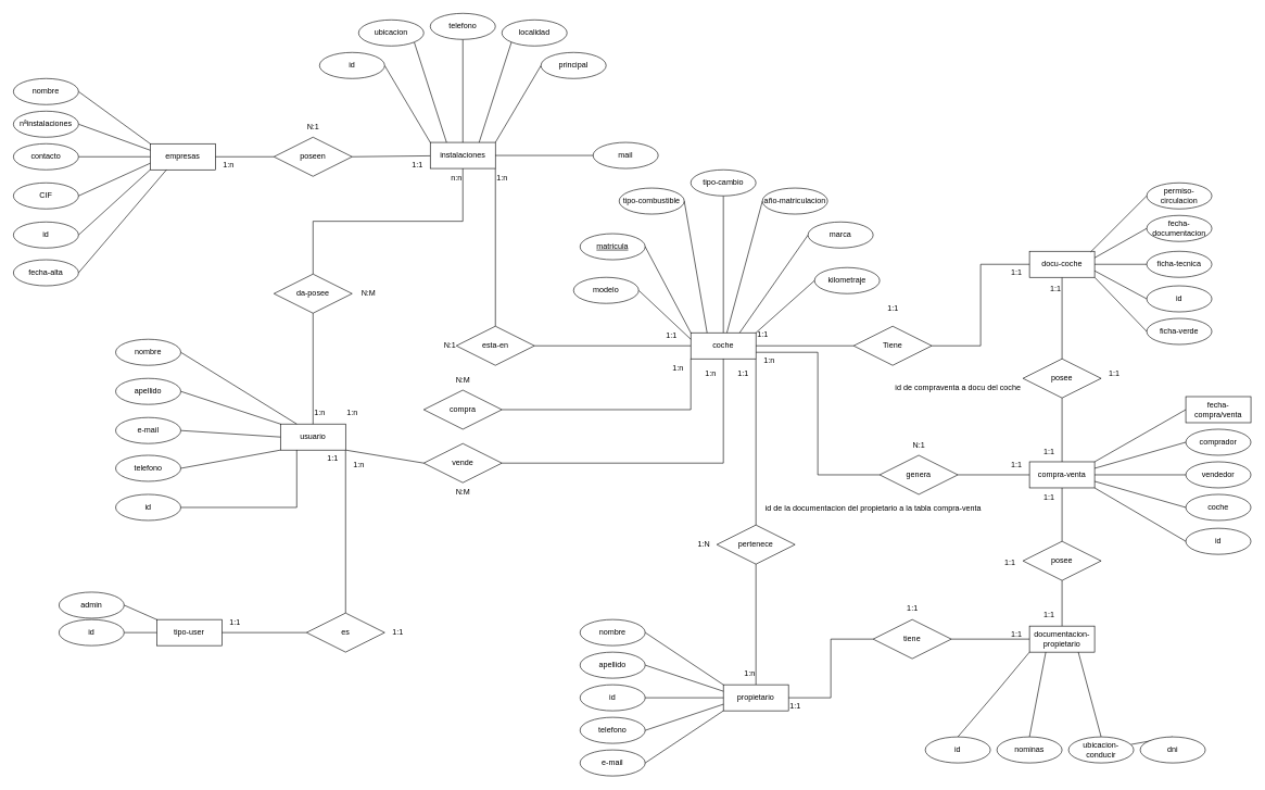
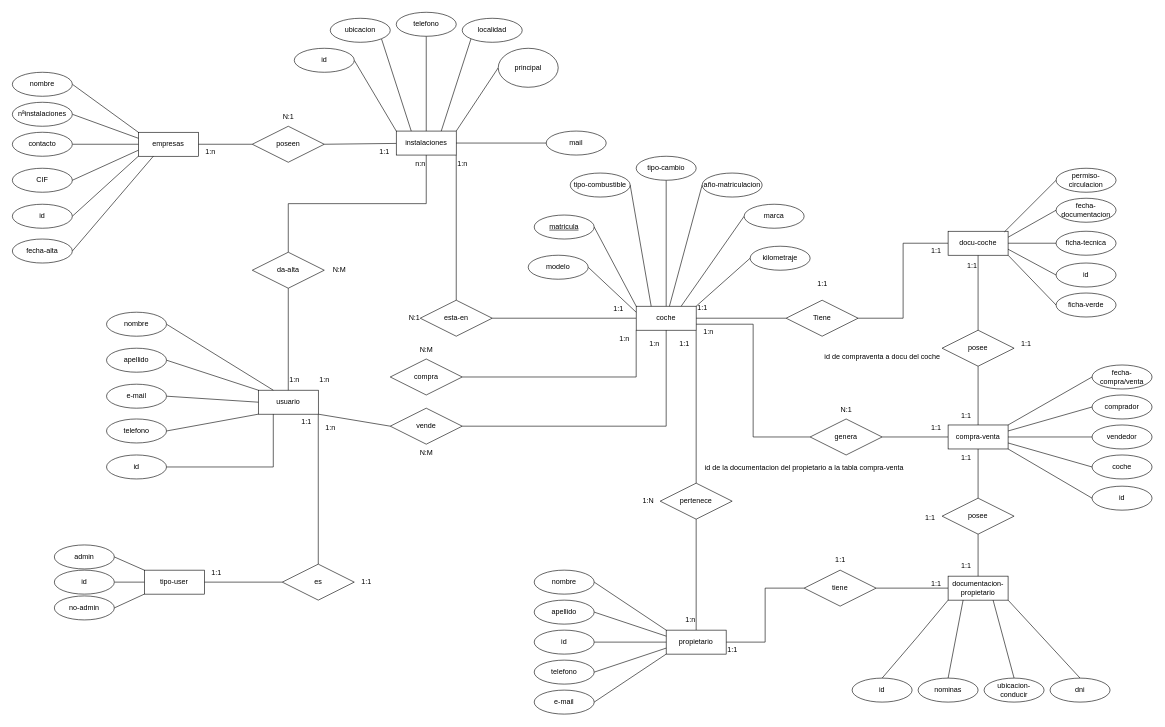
- <mxCell id="74" value="principal" style="ellipse;whiteSpace=wrap;html=1;align=center;" parent="1" vertex="1"><mxGeometry x="830" y="80" width="100" height="40" as="geometry" /></mxCell>
+ <mxCell id="74" value="principal" style="ellipse;whiteSpace=wrap;html=1;align=center;" parent="1" vertex="1"><mxGeometry x="830" y="80" width="100" height="65" as="geometry" /></mxCell>
- <mxCell id="93" value="da-posee" style="shape=rhombus;perimeter=rhombusPerimeter;whiteSpace=wrap;html=1;align=center;" parent="1" vertex="1"><mxGeometry x="420" y="420" width="120" height="60" as="geometry" /></mxCell>
+ <mxCell id="93" value="da-alta" style="shape=rhombus;perimeter=rhombusPerimeter;whiteSpace=wrap;html=1;align=center;" parent="1" vertex="1"><mxGeometry x="420" y="420" width="120" height="60" as="geometry" /></mxCell>
- <mxCell id="95" value="fecha-compra/venta" style="whiteSpace=wrap;html=1;align=center;rounded=0;" parent="1" vertex="1"><mxGeometry x="1820" y="608" width="100" height="40" as="geometry" /></mxCell>
+ <mxCell id="95" value="fecha-compra/venta" style="ellipse;whiteSpace=wrap;html=1;align=center;" parent="1" vertex="1"><mxGeometry x="1820" y="608" width="100" height="40" as="geometry" /></mxCell>
+ <mxCell id="171" style="edgeStyle=none;rounded=0;orthogonalLoop=1;jettySize=auto;html=1;exitX=1;exitY=0.5;exitDx=0;exitDy=0;entryX=0;entryY=1;entryDx=0;entryDy=0;endArrow=none;endFill=0;" parent="1" source="172" target="168" edge="1"><mxGeometry relative="1" as="geometry" /></mxCell>
+ <mxCell id="172" value="no-admin" style="ellipse;whiteSpace=wrap;html=1;align=center;" parent="1" vertex="1"><mxGeometry x="90" y="993" width="100" height="40" as="geometry" /></mxCell>
- <mxCell id="118" style="edgeStyle=none;rounded=0;orthogonalLoop=1;jettySize=auto;html=1;exitX=0.5;exitY=0;exitDx=0;exitDy=0;endArrow=none;endFill=0;" parent="1" source="119" target="121" edge="1"><mxGeometry relative="1" as="geometry" /></mxCell>
+ <mxCell id="118" style="edgeStyle=none;rounded=0;orthogonalLoop=1;jettySize=auto;html=1;exitX=0.5;exitY=0;exitDx=0;exitDy=0;entryX=1;entryY=1;entryDx=0;entryDy=0;endArrow=none;endFill=0;" parent="1" source="119" target="117" edge="1"><mxGeometry relative="1" as="geometry" /></mxCell>
